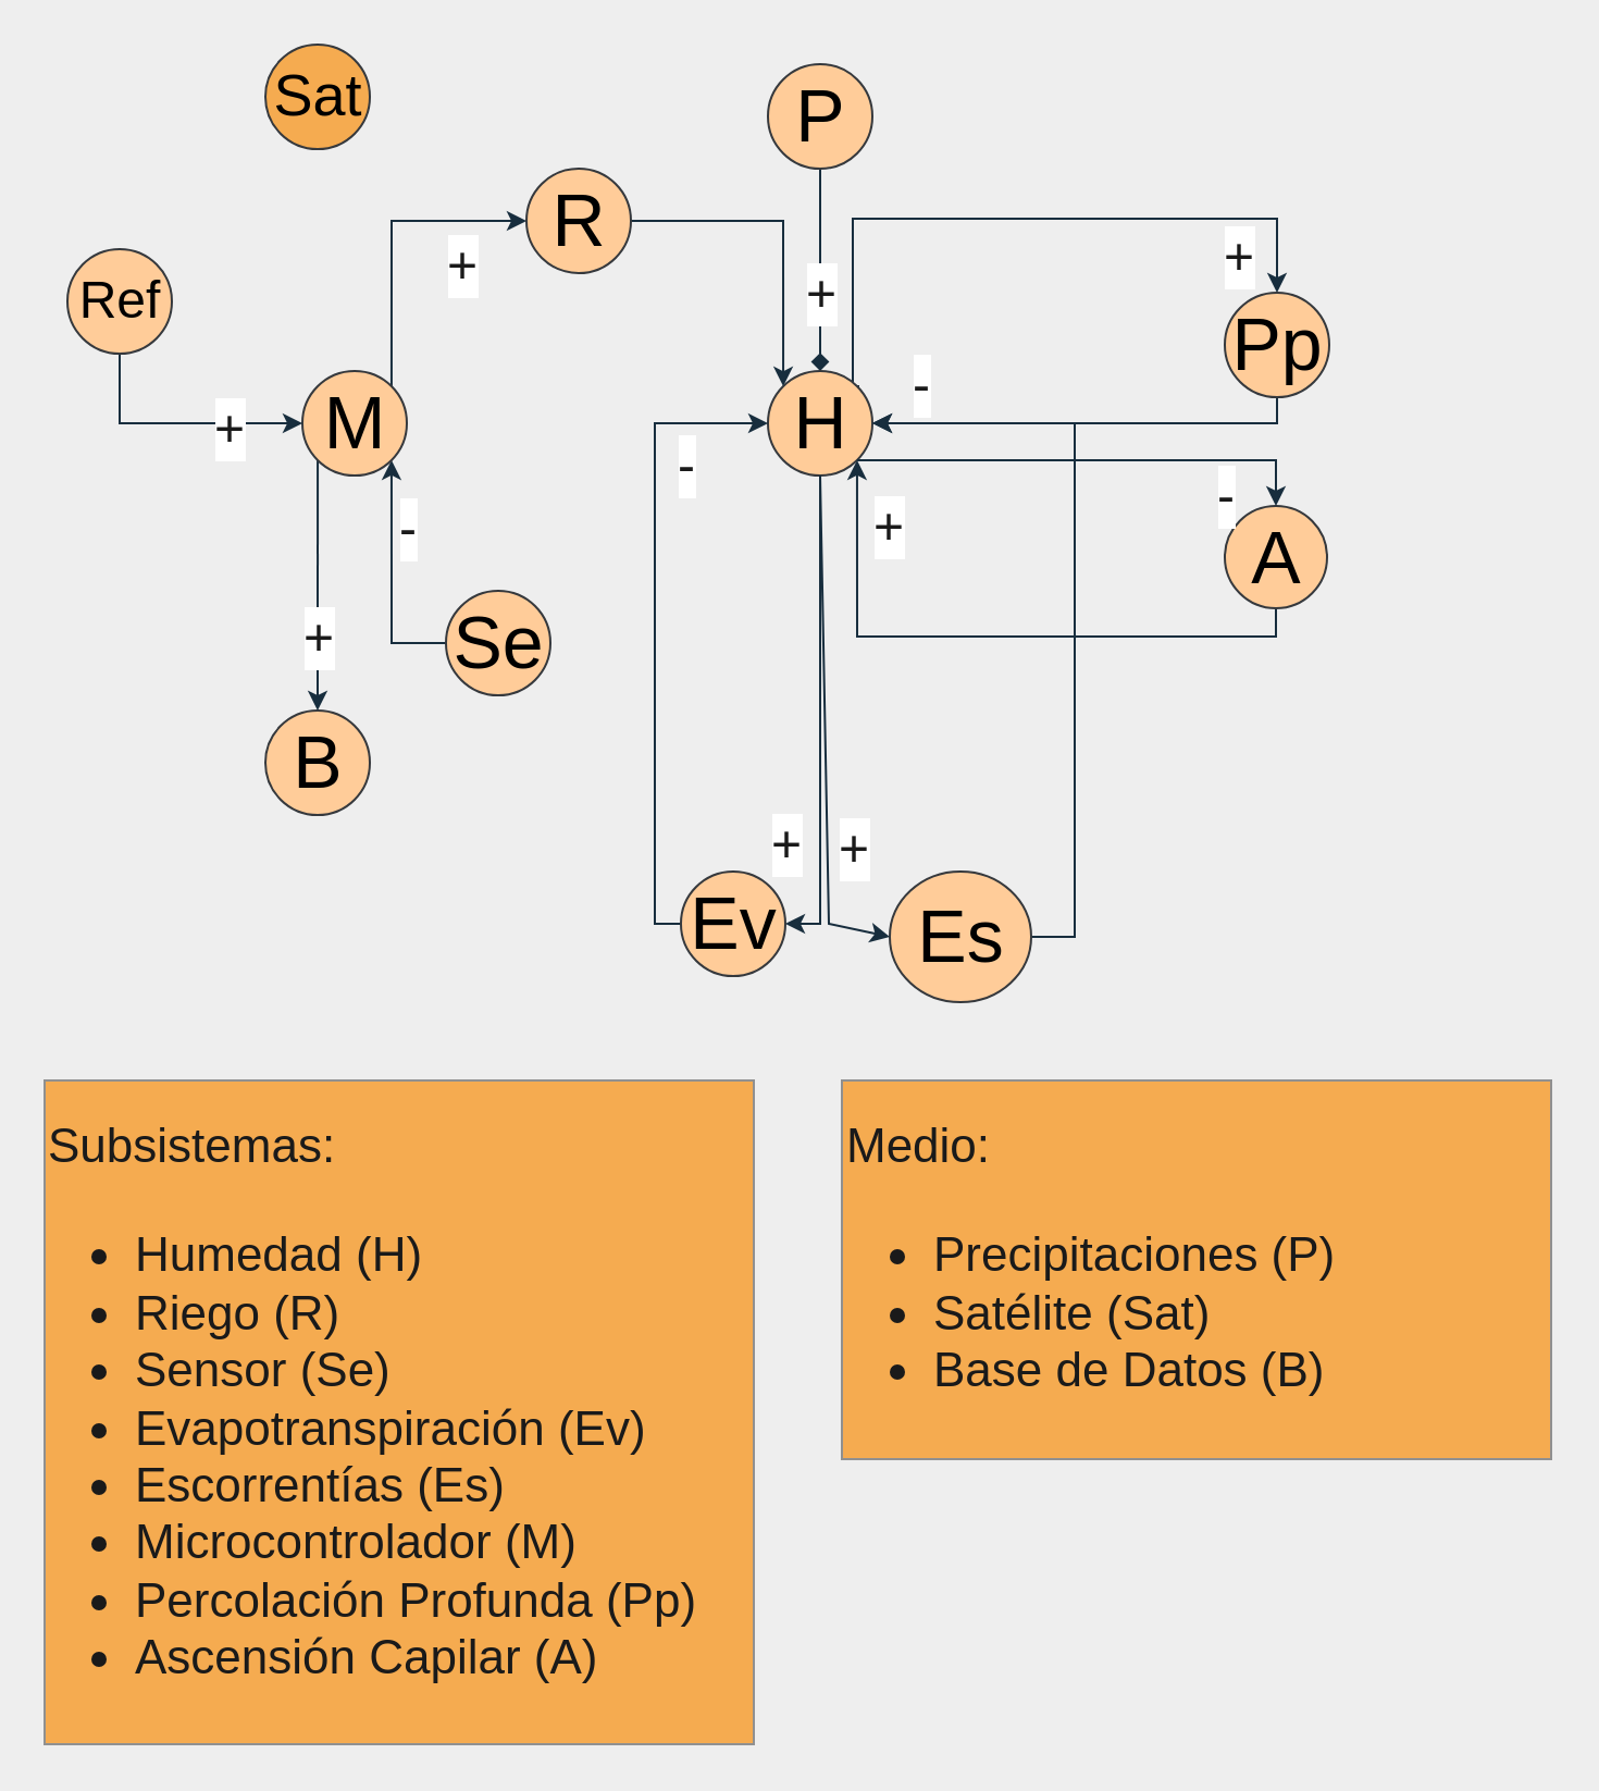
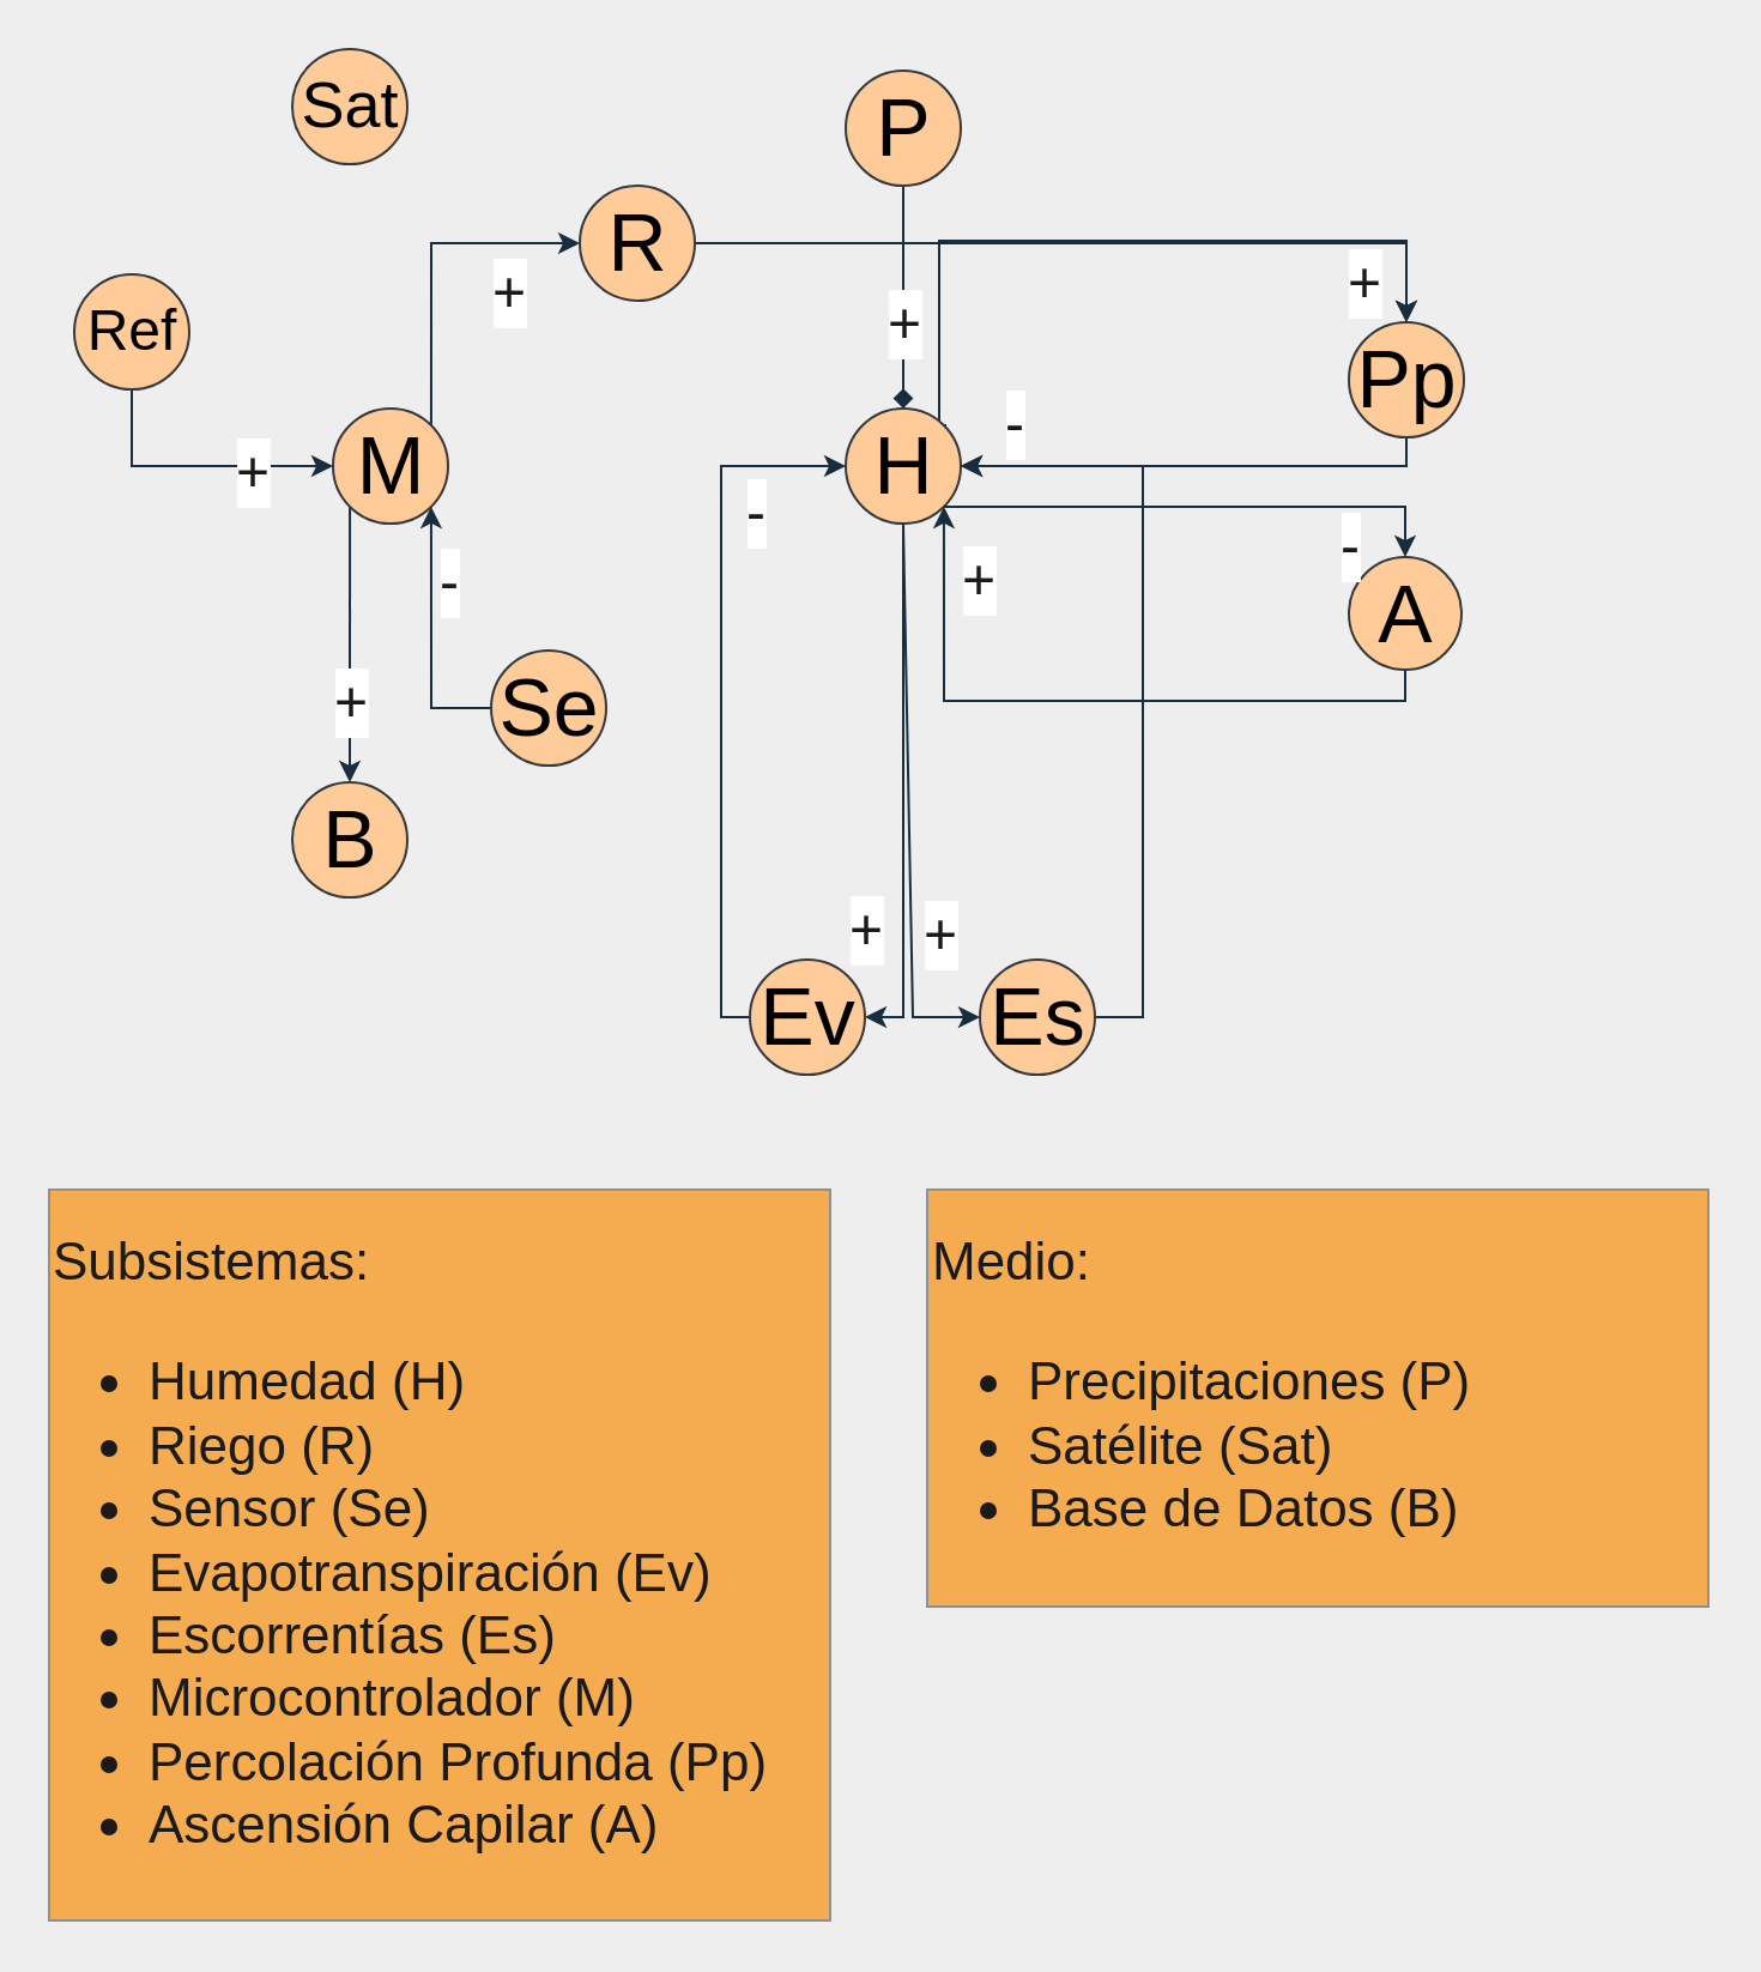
- <mxCell id="39" value="&lt;font style=&quot;font-size: 27px;&quot;&gt;Sat&lt;/font&gt;" style="ellipse;whiteSpace=wrap;html=1;aspect=fixed;fillColor=#f5ab50;strokeColor=#36393d;" parent="1" vertex="1"><mxGeometry x="121.5" y="20" width="48" height="48" as="geometry" /></mxCell>
+ <mxCell id="39" value="&lt;font style=&quot;font-size: 27px;&quot;&gt;Sat&lt;/font&gt;" style="ellipse;whiteSpace=wrap;html=1;aspect=fixed;fillColor=#ffcc99;strokeColor=#36393d;" parent="1" vertex="1"><mxGeometry x="121.5" y="20" width="48" height="48" as="geometry" /></mxCell>
- <mxCell id="34" style="edgeStyle=orthogonalEdgeStyle;rounded=0;orthogonalLoop=1;jettySize=auto;html=1;exitX=1;exitY=0.5;exitDx=0;exitDy=0;entryX=0;entryY=0;entryDx=0;entryDy=0;strokeColor=#182E3E;fontSize=24;fontColor=#1A1A1A;" parent="1" source="35" target="9" edge="1"><mxGeometry relative="1" as="geometry" /></mxCell>
+ <mxCell id="34" style="edgeStyle=orthogonalEdgeStyle;rounded=0;orthogonalLoop=1;jettySize=auto;html=1;exitX=1;exitY=0.5;exitDx=0;exitDy=0;strokeColor=#182E3E;fontSize=24;fontColor=#1A1A1A;" parent="1" source="35" target="31" edge="1"><mxGeometry relative="1" as="geometry" /></mxCell>
- <mxCell id="25" value="&lt;font style=&quot;font-size: 34px;&quot;&gt;Es&lt;/font&gt;" style="ellipse;whiteSpace=wrap;html=1;aspect=fixed;fillColor=#ffcc99;strokeColor=#36393d;" parent="1" vertex="1"><mxGeometry x="408.5" y="400" width="65" height="60" as="geometry" /></mxCell>
+ <mxCell id="25" value="&lt;font style=&quot;font-size: 34px;&quot;&gt;Es&lt;/font&gt;" style="ellipse;whiteSpace=wrap;html=1;aspect=fixed;fillColor=#ffcc99;strokeColor=#36393d;" parent="1" vertex="1"><mxGeometry x="408.5" y="400" width="48" height="48" as="geometry" /></mxCell>
